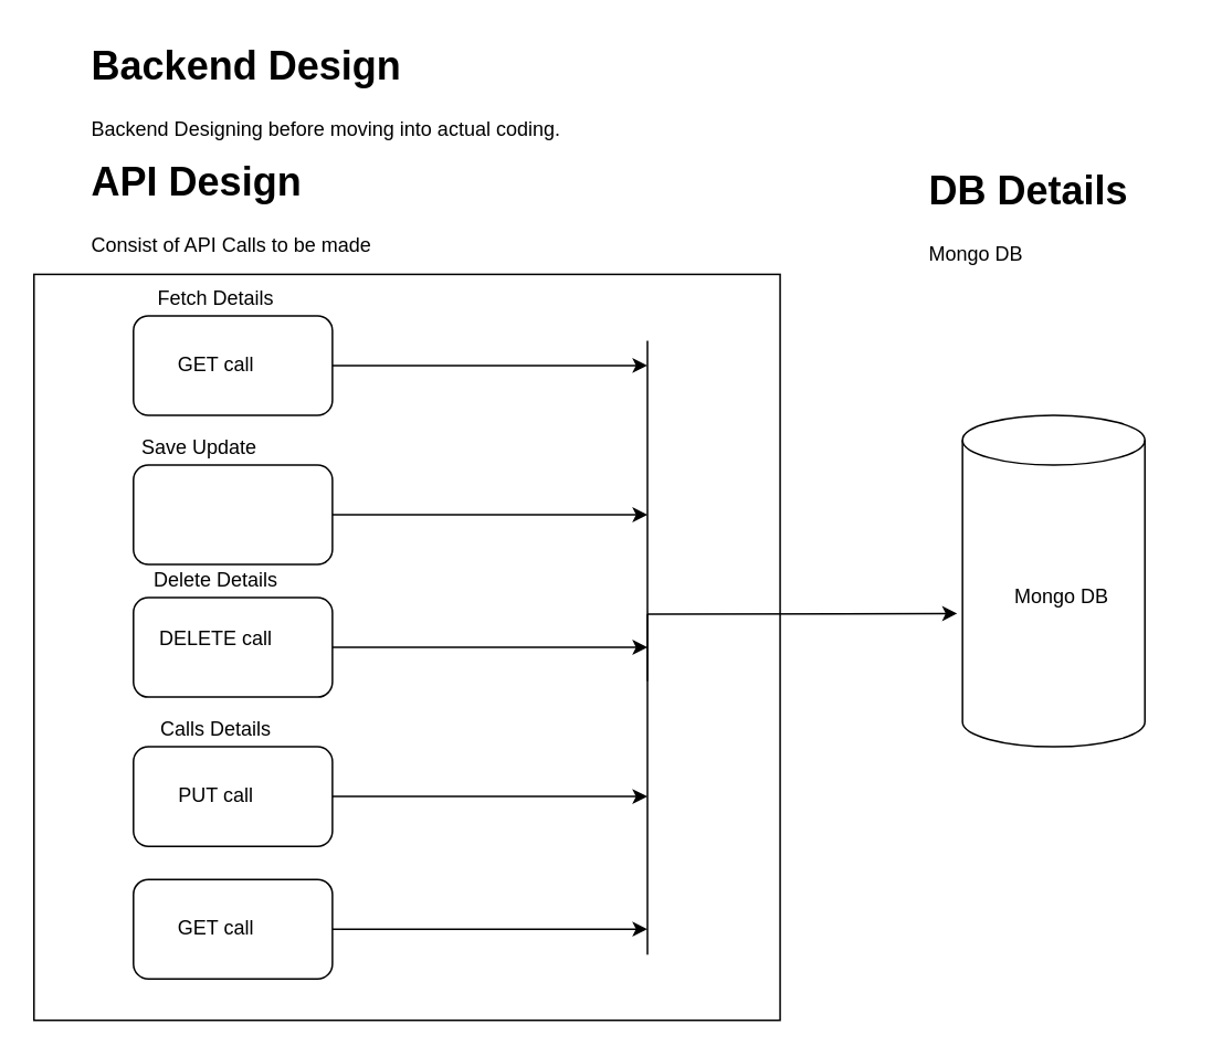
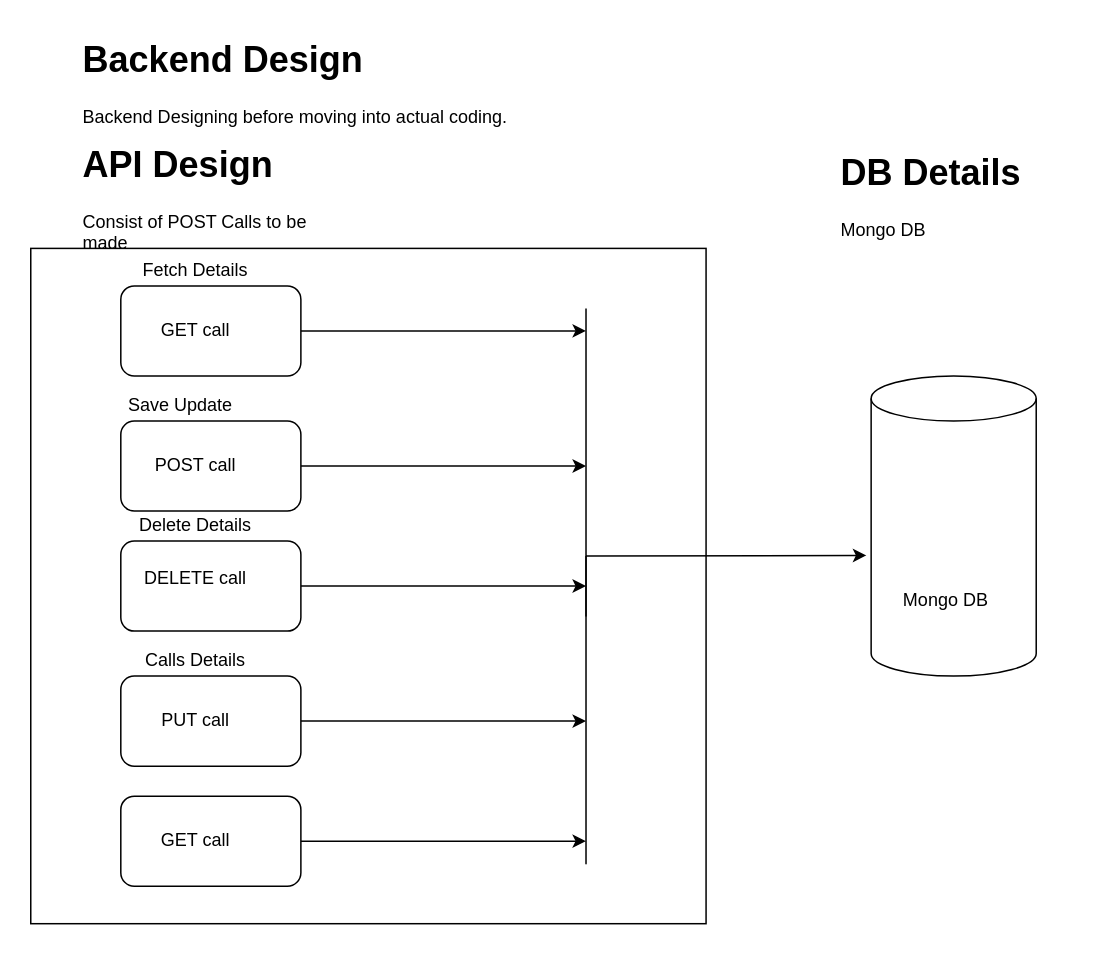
- <mxCell id="25" value="&lt;h1&gt;API Design&lt;/h1&gt;&lt;p&gt;Consist of API Calls to be made&lt;/p&gt;" style="text;html=1;strokeColor=none;fillColor=none;spacing=5;spacingTop=-20;whiteSpace=wrap;overflow=hidden;rounded=0;" vertex="1" parent="1"><mxGeometry x="50" width="190" height="80" as="geometry" y="90" /></mxCell>
+ <mxCell id="25" value="&lt;h1&gt;API Design&lt;/h1&gt;&lt;p&gt;Consist of POST Calls to be made&lt;/p&gt;" style="text;html=1;strokeColor=none;fillColor=none;spacing=5;spacingTop=-20;whiteSpace=wrap;overflow=hidden;rounded=0;" vertex="1" parent="1"><mxGeometry x="50" width="190" height="80" as="geometry" y="90" /></mxCell>
+ <mxCell id="20" value="POST call" style="text;html=1;strokeColor=none;fillColor=none;align=center;verticalAlign=middle;whiteSpace=wrap;rounded=0;" vertex="1" parent="1"><mxGeometry x="90" y="300" width="80" height="20" as="geometry" /></mxCell>
- <mxCell id="24" value="Mongo DB" style="text;html=1;strokeColor=none;fillColor=none;align=center;verticalAlign=middle;whiteSpace=wrap;rounded=0;" vertex="1" parent="1"><mxGeometry x="610" y="350" width="60" height="20" as="geometry" /></mxCell>
+ <mxCell id="24" value="Mongo DB" style="text;html=1;strokeColor=none;fillColor=none;align=center;verticalAlign=middle;whiteSpace=wrap;rounded=0;" vertex="1" parent="1"><mxGeometry x="600" y="390" width="60" height="20" as="geometry" /></mxCell>
